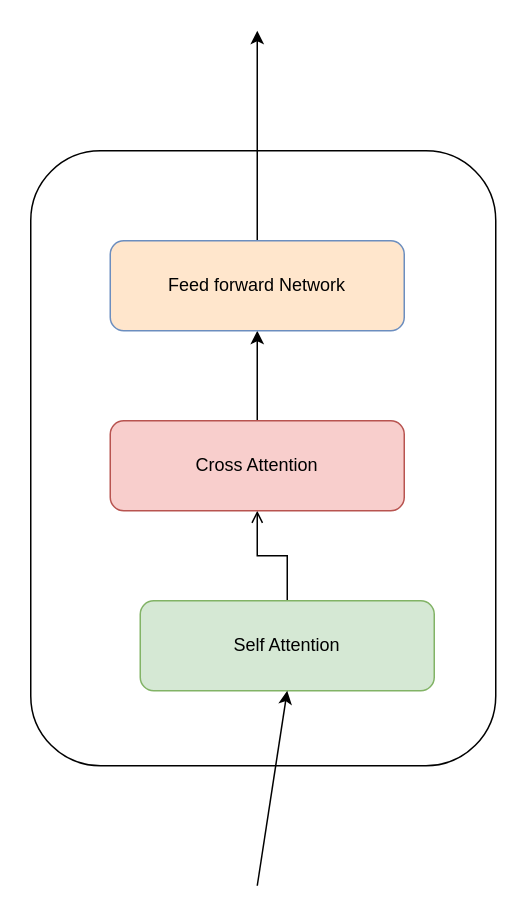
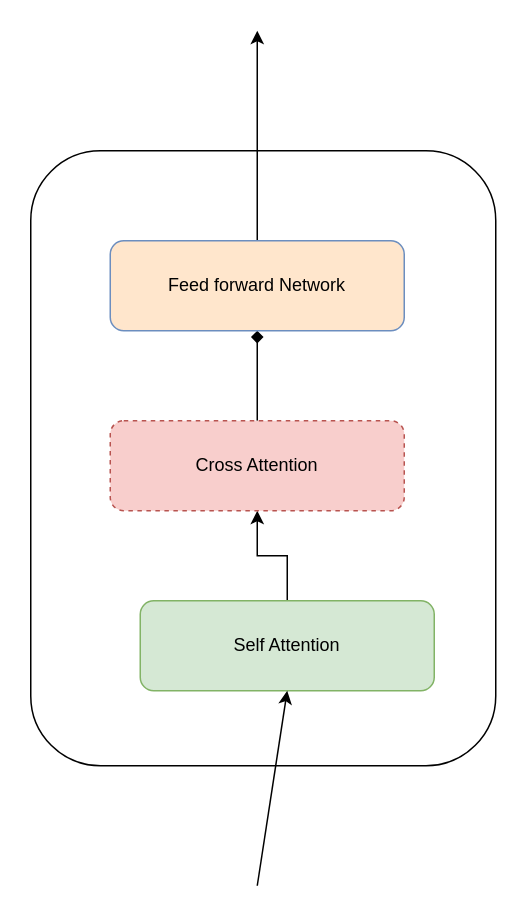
- <mxCell id="5" style="edgeStyle=orthogonalEdgeStyle;rounded=0;orthogonalLoop=1;jettySize=auto;html=1;entryX=0.5;entryY=1;entryDx=0;entryDy=0;" edge="1" parent="1" source="6" target="8"><mxGeometry relative="1" as="geometry" /></mxCell>
+ <mxCell id="5" style="edgeStyle=orthogonalEdgeStyle;rounded=0;orthogonalLoop=1;jettySize=auto;html=1;entryX=0.5;entryY=1;entryDx=0;entryDy=0;endArrow=diamond;" edge="1" parent="1" source="6" target="8"><mxGeometry relative="1" as="geometry" /></mxCell>
- <mxCell id="6" value="Cross Attention" style="rounded=1;whiteSpace=wrap;html=1;fillColor=#f8cecc;strokeColor=#b85450;" vertex="1" parent="1"><mxGeometry x="73" y="280" width="196" height="60" as="geometry" /></mxCell>
+ <mxCell id="6" value="Cross Attention" style="rounded=1;whiteSpace=wrap;html=1;fillColor=#f8cecc;strokeColor=#b85450;dashed=1;" vertex="1" parent="1"><mxGeometry x="73" y="280" width="196" height="60" as="geometry" /></mxCell>
- <mxCell id="3" style="edgeStyle=orthogonalEdgeStyle;rounded=0;orthogonalLoop=1;jettySize=auto;html=1;entryX=0.5;entryY=1;entryDx=0;entryDy=0;endArrow=open;" edge="1" parent="1" source="4" target="6"><mxGeometry relative="1" as="geometry" /></mxCell>
+ <mxCell id="3" style="edgeStyle=orthogonalEdgeStyle;rounded=0;orthogonalLoop=1;jettySize=auto;html=1;entryX=0.5;entryY=1;entryDx=0;entryDy=0;" edge="1" parent="1" source="4" target="6"><mxGeometry relative="1" as="geometry" /></mxCell>
